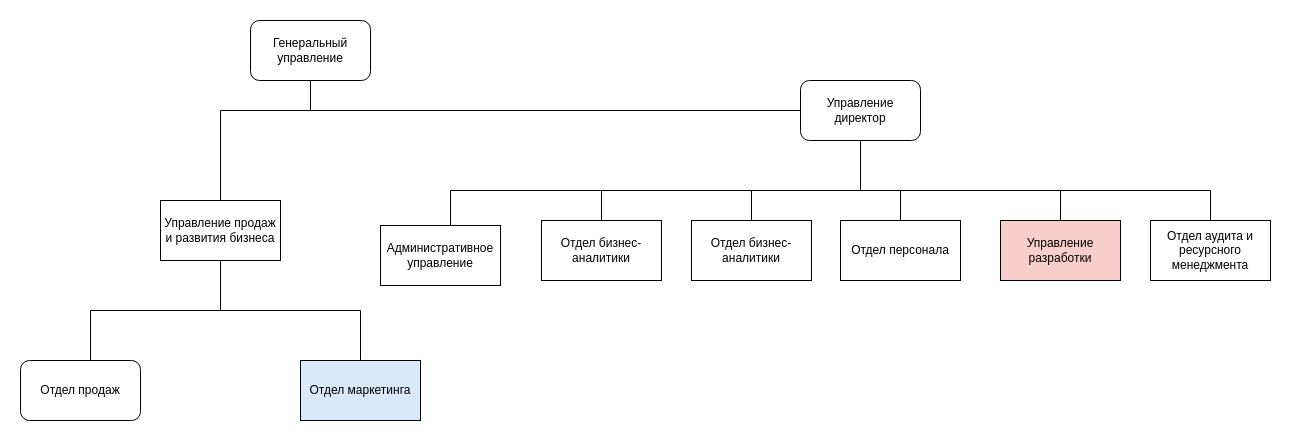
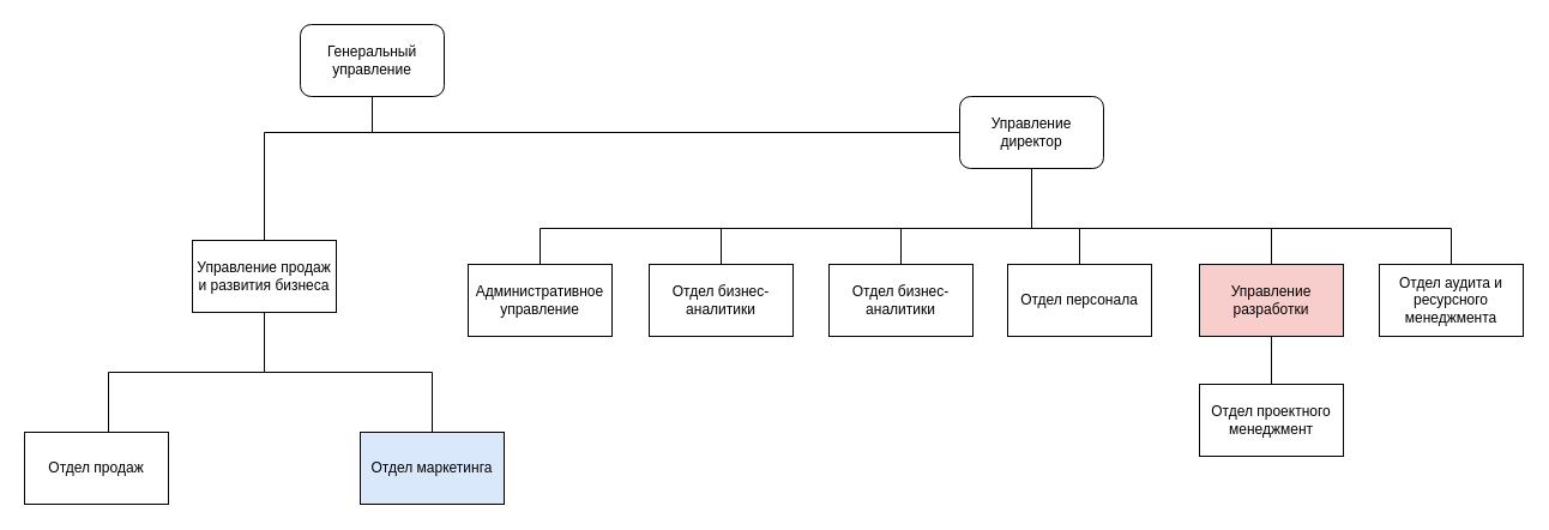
- <mxCell id="15" value="Административное управление" style="rounded=0;whiteSpace=wrap;html=1;" vertex="1" parent="1"><mxGeometry x="380" y="225" width="120" height="60" as="geometry" /></mxCell>
+ <mxCell id="15" value="Административное управление" style="rounded=0;whiteSpace=wrap;html=1;" vertex="1" parent="1"><mxGeometry x="390" y="220" width="120" height="60" as="geometry" /></mxCell>
+ <mxCell id="17" style="edgeStyle=orthogonalEdgeStyle;rounded=0;orthogonalLoop=1;jettySize=auto;html=1;endArrow=none;endFill=0;" edge="1" parent="1" source="18" target="19"><mxGeometry relative="1" as="geometry" /></mxCell>
+ <mxCell id="19" value="Отдел проектного менеджмент" style="rounded=0;whiteSpace=wrap;html=1;" vertex="1" parent="1"><mxGeometry x="1000" y="320" width="120" height="60" as="geometry" /></mxCell>
- <mxCell id="4" value="Отдел продаж" style="whiteSpace=wrap;html=1;rounded=1;" parent="1" vertex="1"><mxGeometry x="20" y="360" width="120" height="60" as="geometry" /></mxCell>
+ <mxCell id="4" value="Отдел продаж" style="rounded=0;whiteSpace=wrap;html=1;" parent="1" vertex="1"><mxGeometry x="20" y="360" width="120" height="60" as="geometry" /></mxCell>
